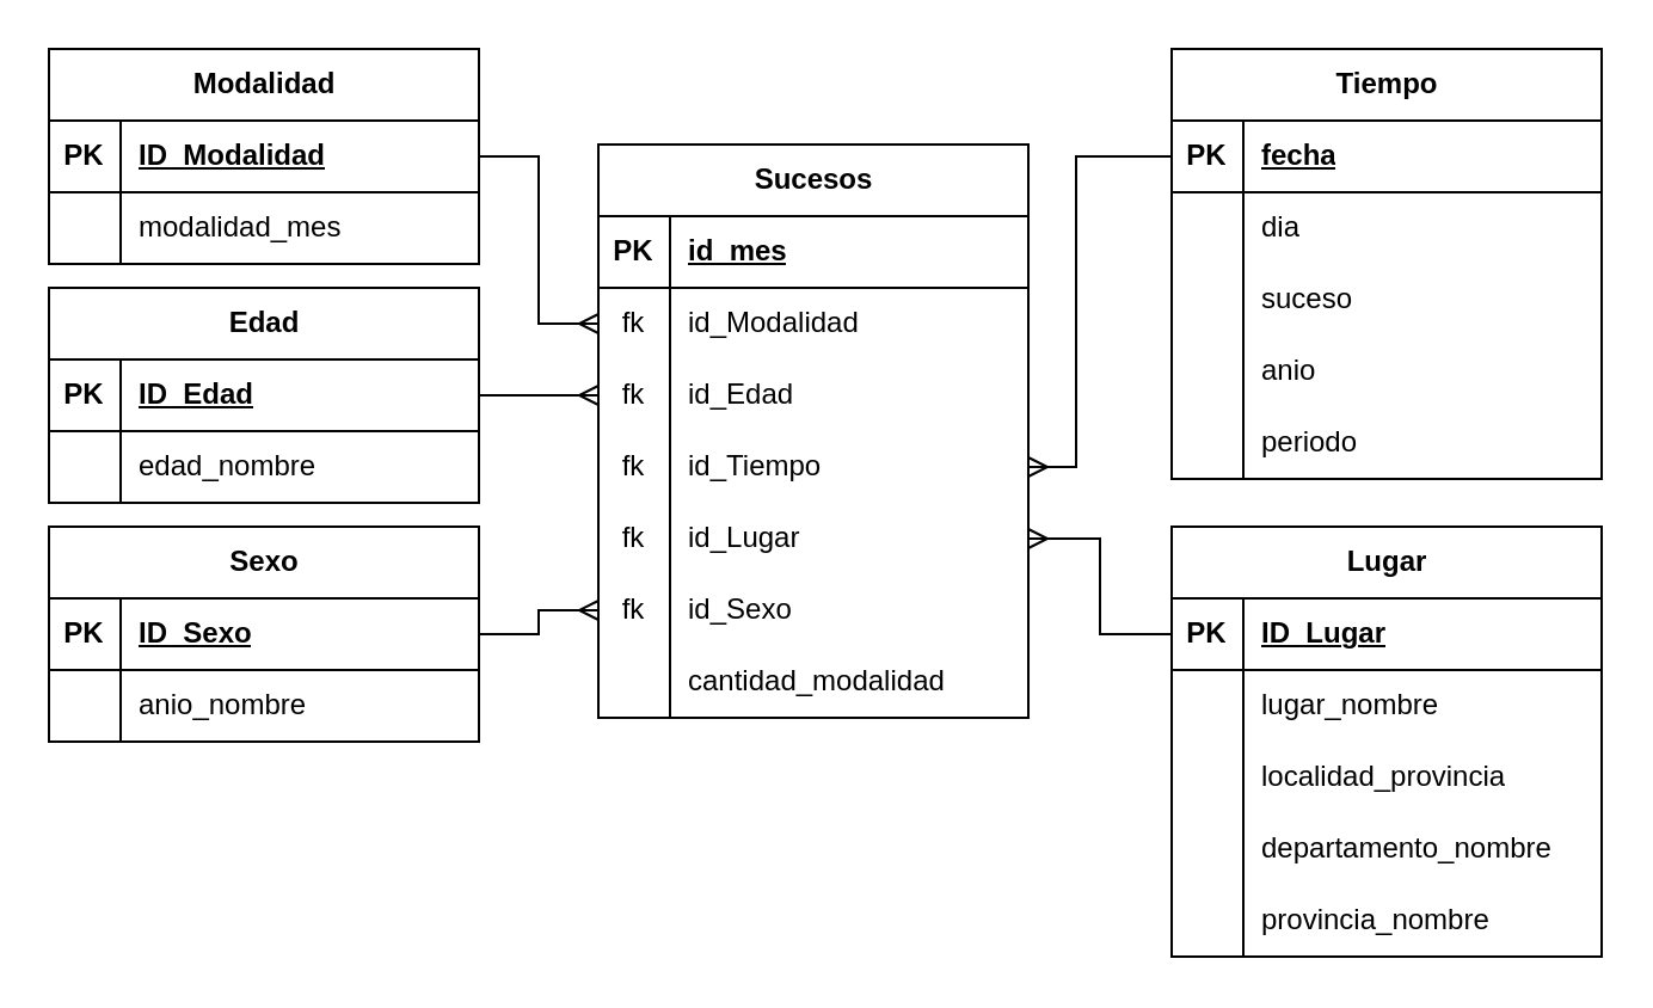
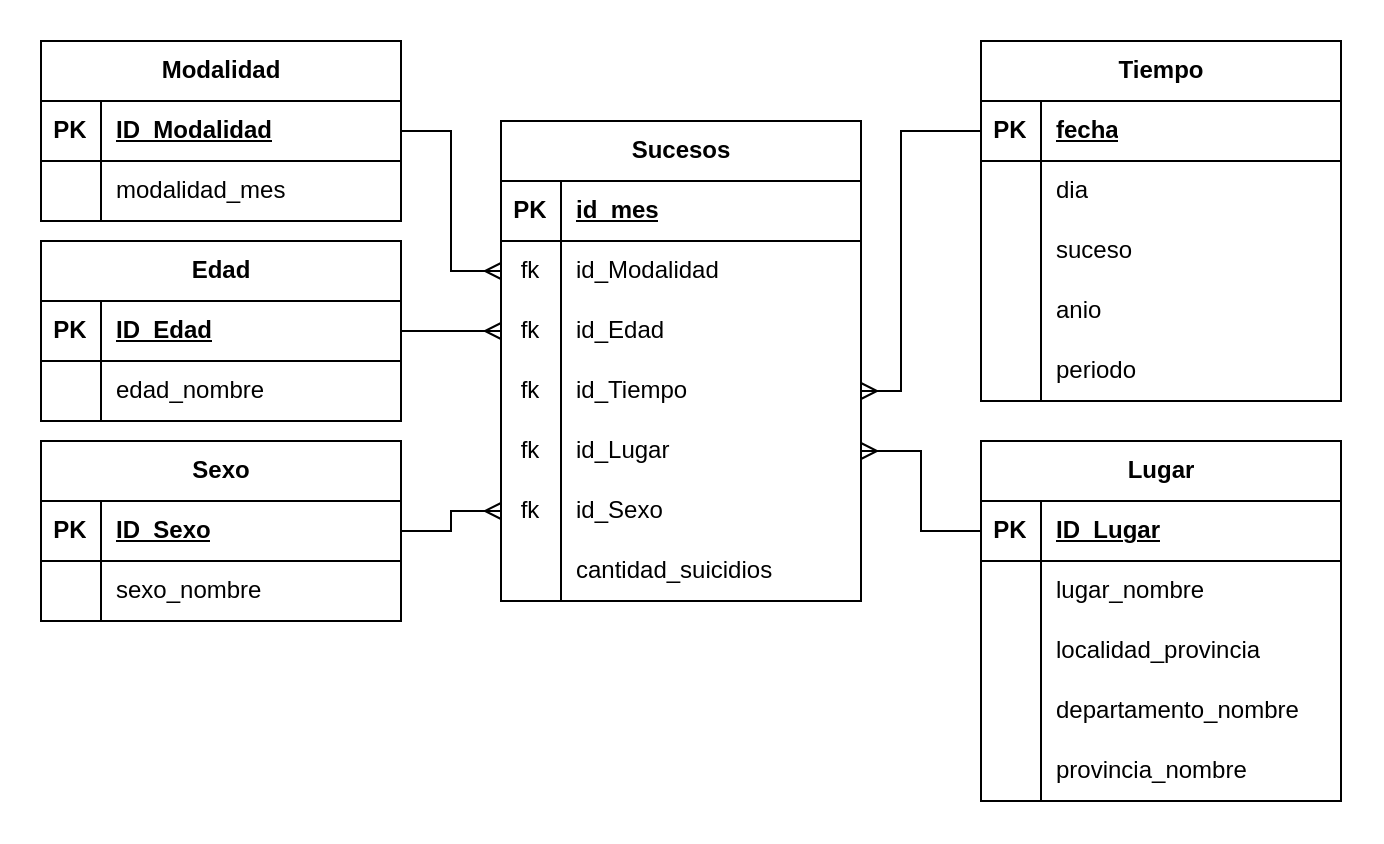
- <mxCell id="77" value="cantidad_modalidad" style="shape=partialRectangle;connectable=0;fillColor=none;top=0;left=0;bottom=0;right=0;align=left;spacingLeft=6;overflow=hidden;whiteSpace=wrap;html=1;" vertex="1" parent="75"><mxGeometry x="30" width="150" height="30" as="geometry"><mxRectangle width="150" height="30" as="alternateBounds" /></mxGeometry></mxCell>
+ <mxCell id="77" value="cantidad_suicidios" style="shape=partialRectangle;connectable=0;fillColor=none;top=0;left=0;bottom=0;right=0;align=left;spacingLeft=6;overflow=hidden;whiteSpace=wrap;html=1;" vertex="1" parent="75"><mxGeometry x="30" width="150" height="30" as="geometry"><mxRectangle width="150" height="30" as="alternateBounds" /></mxGeometry></mxCell>
- <mxCell id="23" value="anio_nombre" style="shape=partialRectangle;connectable=0;fillColor=none;top=0;left=0;bottom=0;right=0;align=left;spacingLeft=6;overflow=hidden;whiteSpace=wrap;html=1;" vertex="1" parent="21"><mxGeometry x="30" width="150" height="30" as="geometry"><mxRectangle width="150" height="30" as="alternateBounds" /></mxGeometry></mxCell>
+ <mxCell id="23" value="sexo_nombre" style="shape=partialRectangle;connectable=0;fillColor=none;top=0;left=0;bottom=0;right=0;align=left;spacingLeft=6;overflow=hidden;whiteSpace=wrap;html=1;" vertex="1" parent="21"><mxGeometry x="30" width="150" height="30" as="geometry"><mxRectangle width="150" height="30" as="alternateBounds" /></mxGeometry></mxCell>
